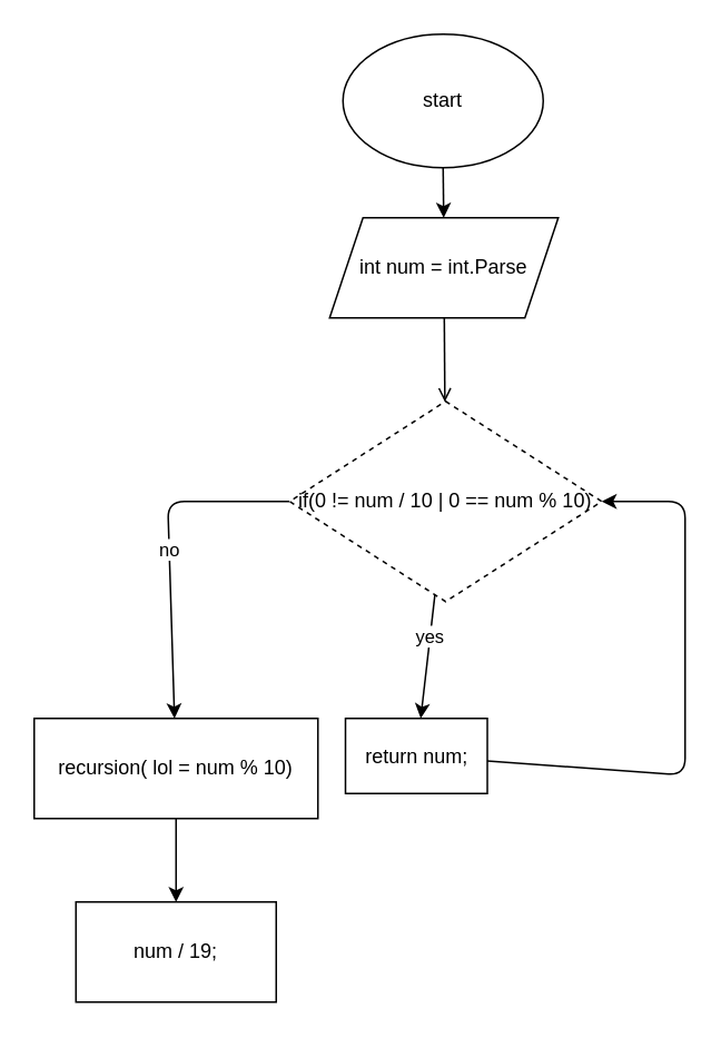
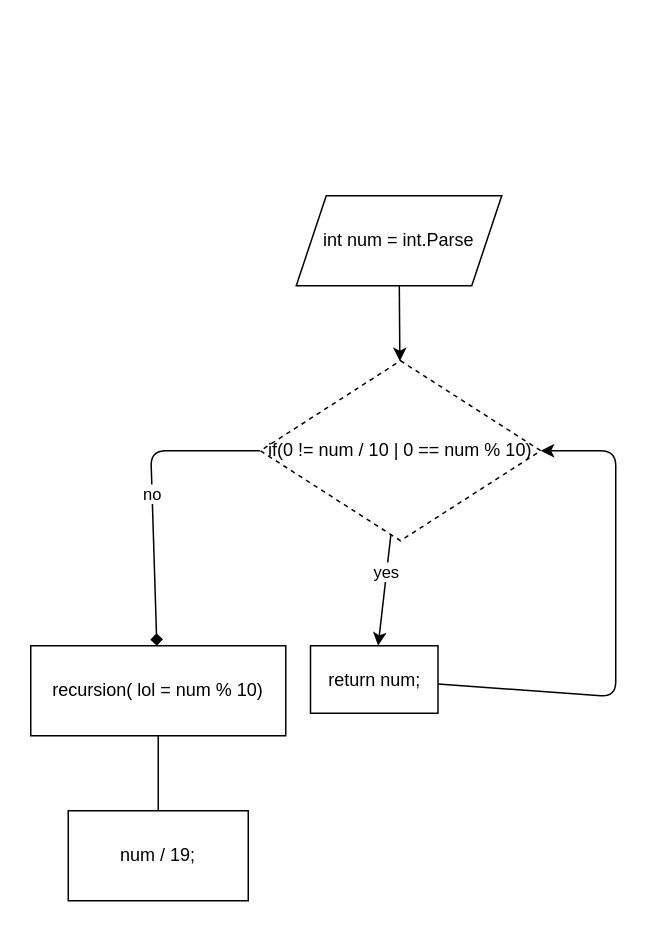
- <mxCell id="3" value="start" style="ellipse;whiteSpace=wrap;html=1;" parent="1" vertex="1"><mxGeometry x="205" y="20" width="120" height="80" as="geometry" /></mxCell>
- <mxCell id="2" value="" style="edgeStyle=none;html=1;" parent="1" source="3" target="5" edge="1"><mxGeometry relative="1" as="geometry" /></mxCell>
- <mxCell id="4" value="" style="edgeStyle=none;html=1;endArrow=open;" parent="1" source="5" target="9" edge="1"><mxGeometry relative="1" as="geometry" /></mxCell>
+ <mxCell id="4" value="" style="edgeStyle=none;html=1;" parent="1" source="5" target="9" edge="1"><mxGeometry relative="1" as="geometry" /></mxCell>
- <mxCell id="8" value="no" style="edgeStyle=none;html=1;" parent="1" source="9" target="13" edge="1"><mxGeometry relative="1" as="geometry"><Array as="points"><mxPoint x="100" y="300" /></Array></mxGeometry></mxCell>
+ <mxCell id="8" value="no" style="edgeStyle=none;html=1;endArrow=diamond;" parent="1" source="9" target="13" edge="1"><mxGeometry relative="1" as="geometry"><Array as="points"><mxPoint x="100" y="300" /></Array></mxGeometry></mxCell>
- <mxCell id="12" value="" style="edgeStyle=none;html=1;" parent="1" source="13" target="14" edge="1"><mxGeometry relative="1" as="geometry" /></mxCell>
+ <mxCell id="12" value="" style="edgeStyle=none;html=1;endArrow=none;" parent="1" source="13" target="14" edge="1"><mxGeometry relative="1" as="geometry" /></mxCell>
